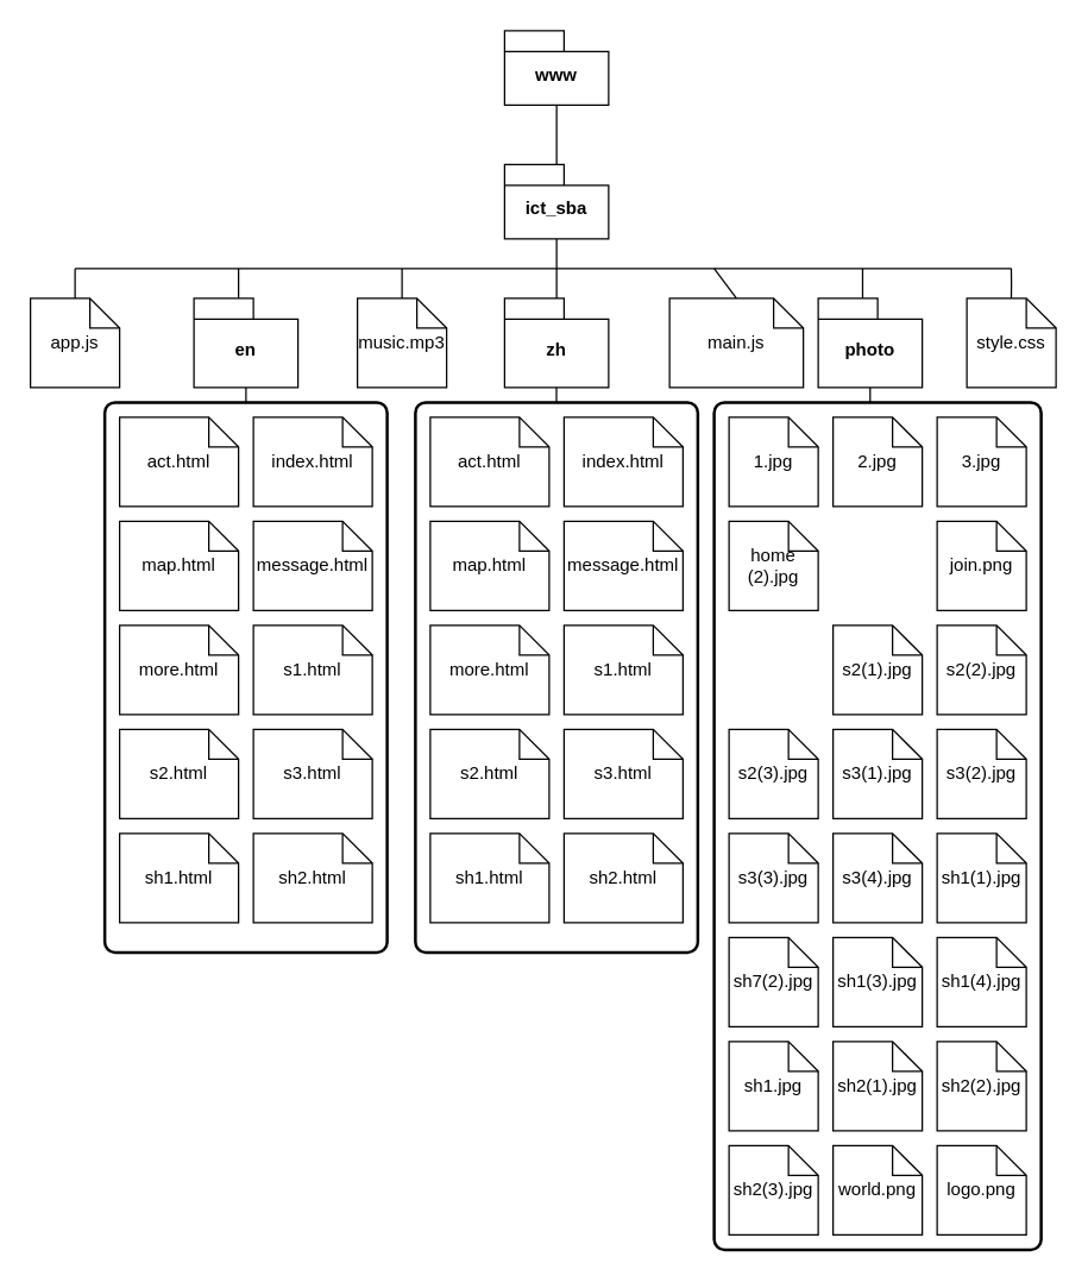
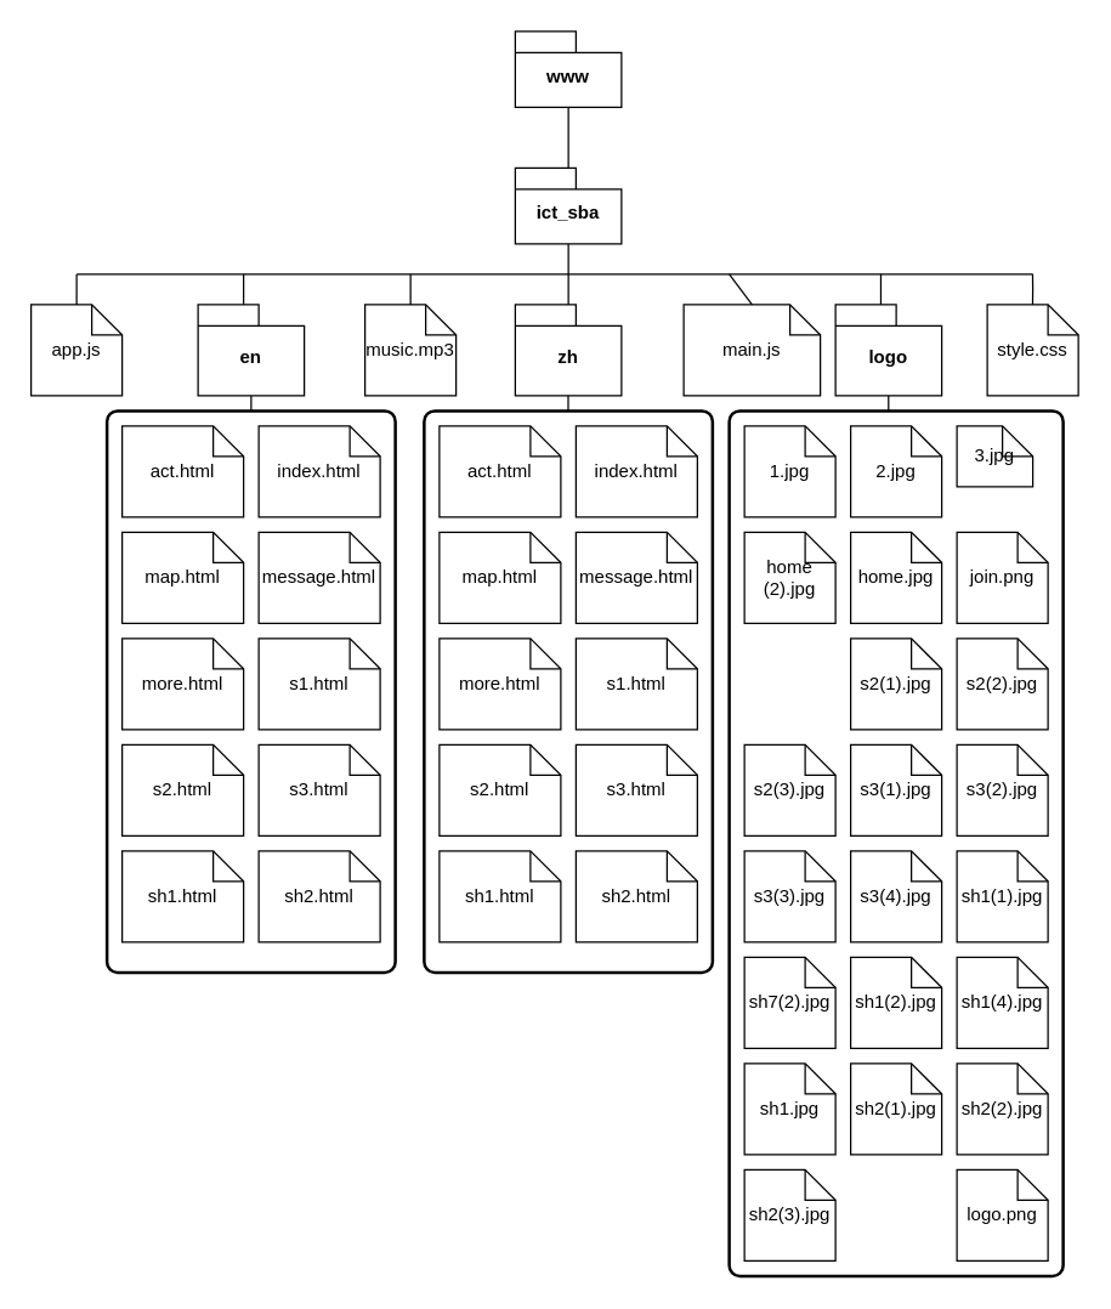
- <mxCell id="4" value="photo" style="shape=folder;fontStyle=1;spacingTop=10;tabWidth=40;tabHeight=14;tabPosition=left;html=1;whiteSpace=wrap;" vertex="1" parent="1"><mxGeometry x="550" y="200" width="70" height="60" as="geometry" /></mxCell>
+ <mxCell id="4" value="logo" style="shape=folder;fontStyle=1;spacingTop=10;tabWidth=40;tabHeight=14;tabPosition=left;html=1;whiteSpace=wrap;" vertex="1" parent="1"><mxGeometry x="550" y="200" width="70" height="60" as="geometry" /></mxCell>
- <mxCell id="47" value="3.jpg" style="shape=note;size=20;whiteSpace=wrap;html=1;" vertex="1" parent="1"><mxGeometry x="630" y="280" width="60" height="60" as="geometry" /></mxCell>
+ <mxCell id="47" value="3.jpg" style="shape=note;size=20;whiteSpace=wrap;html=1;" vertex="1" parent="1"><mxGeometry x="630" y="280" width="50" height="40" as="geometry" /></mxCell>
+ <mxCell id="49" value="home.jpg" style="shape=note;size=20;whiteSpace=wrap;html=1;" vertex="1" parent="1"><mxGeometry x="560" y="350" width="60" height="60" as="geometry" /></mxCell>
- <mxCell id="59" value="sh1(3).jpg" style="shape=note;size=20;whiteSpace=wrap;html=1;" vertex="1" parent="1"><mxGeometry x="560" y="630" width="60" height="60" as="geometry" /></mxCell>
+ <mxCell id="59" value="sh1(2).jpg" style="shape=note;size=20;whiteSpace=wrap;html=1;" vertex="1" parent="1"><mxGeometry x="560" y="630" width="60" height="60" as="geometry" /></mxCell>
- <mxCell id="65" value="world.png" style="shape=note;size=20;whiteSpace=wrap;html=1;" vertex="1" parent="1"><mxGeometry x="560" y="770" width="60" height="60" as="geometry" /></mxCell>
